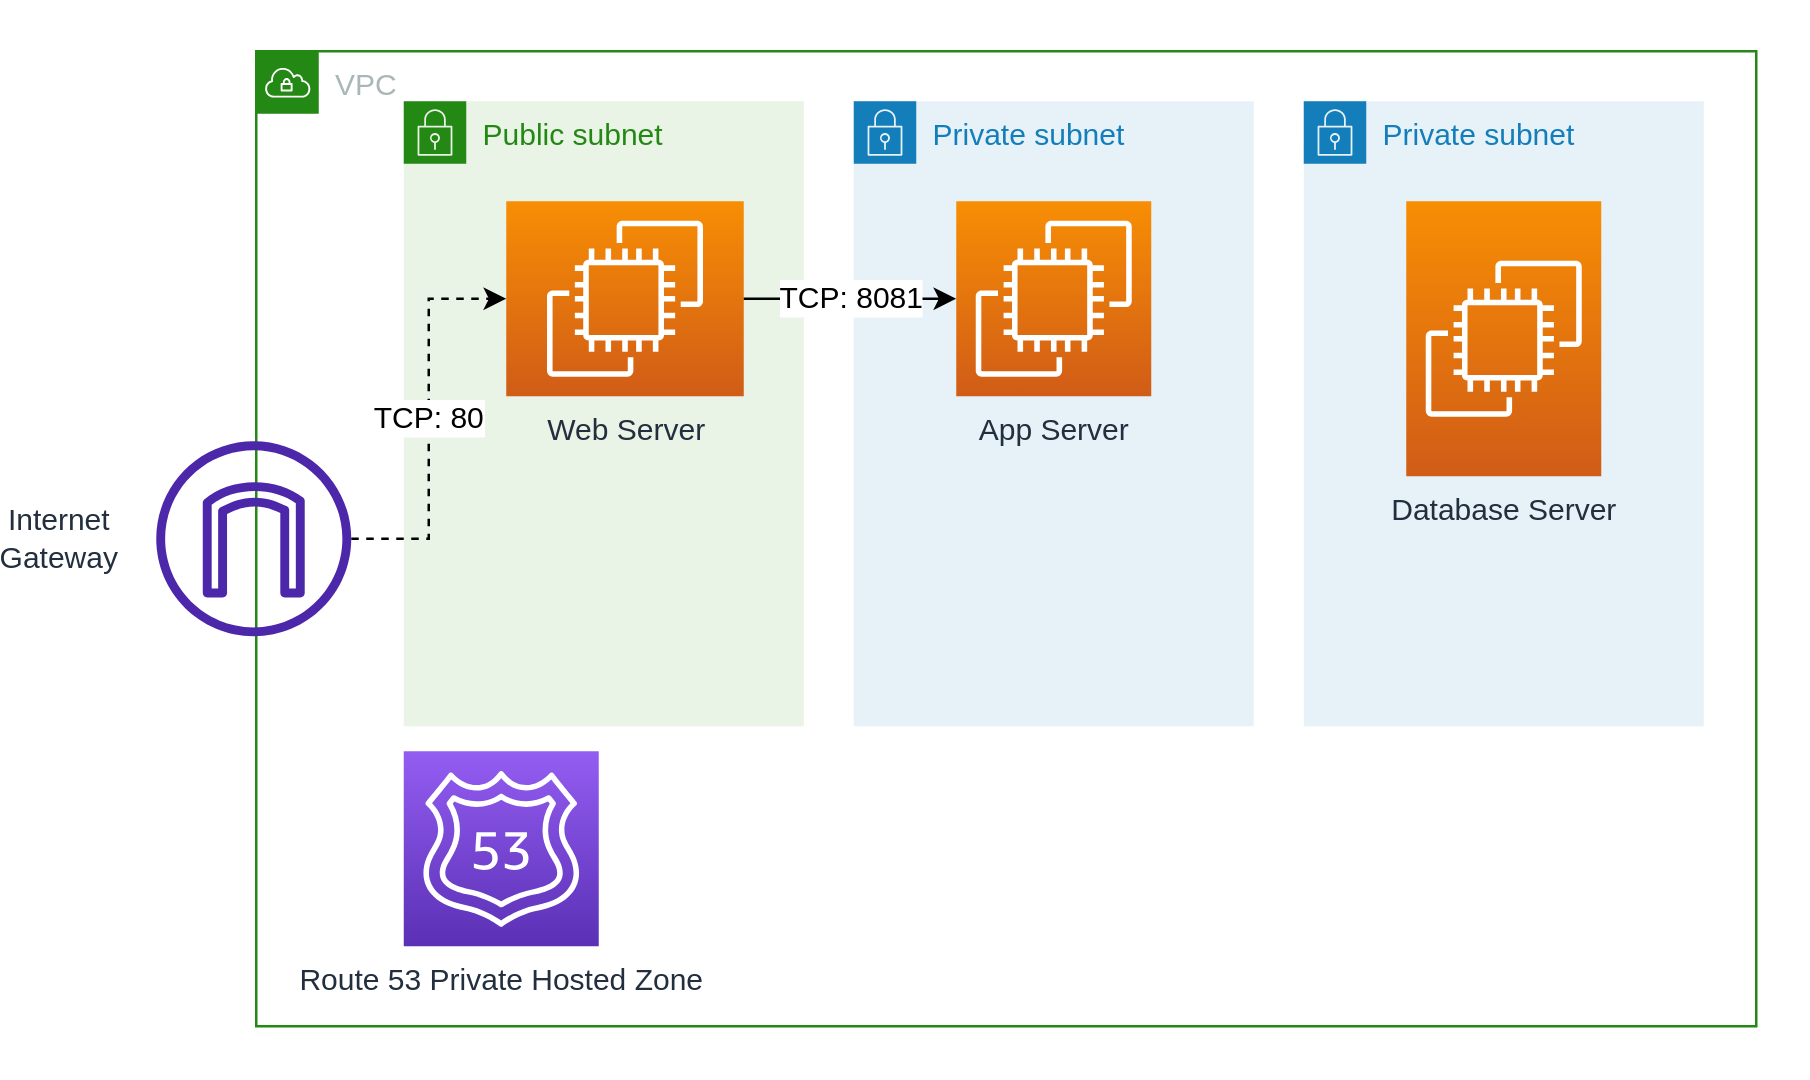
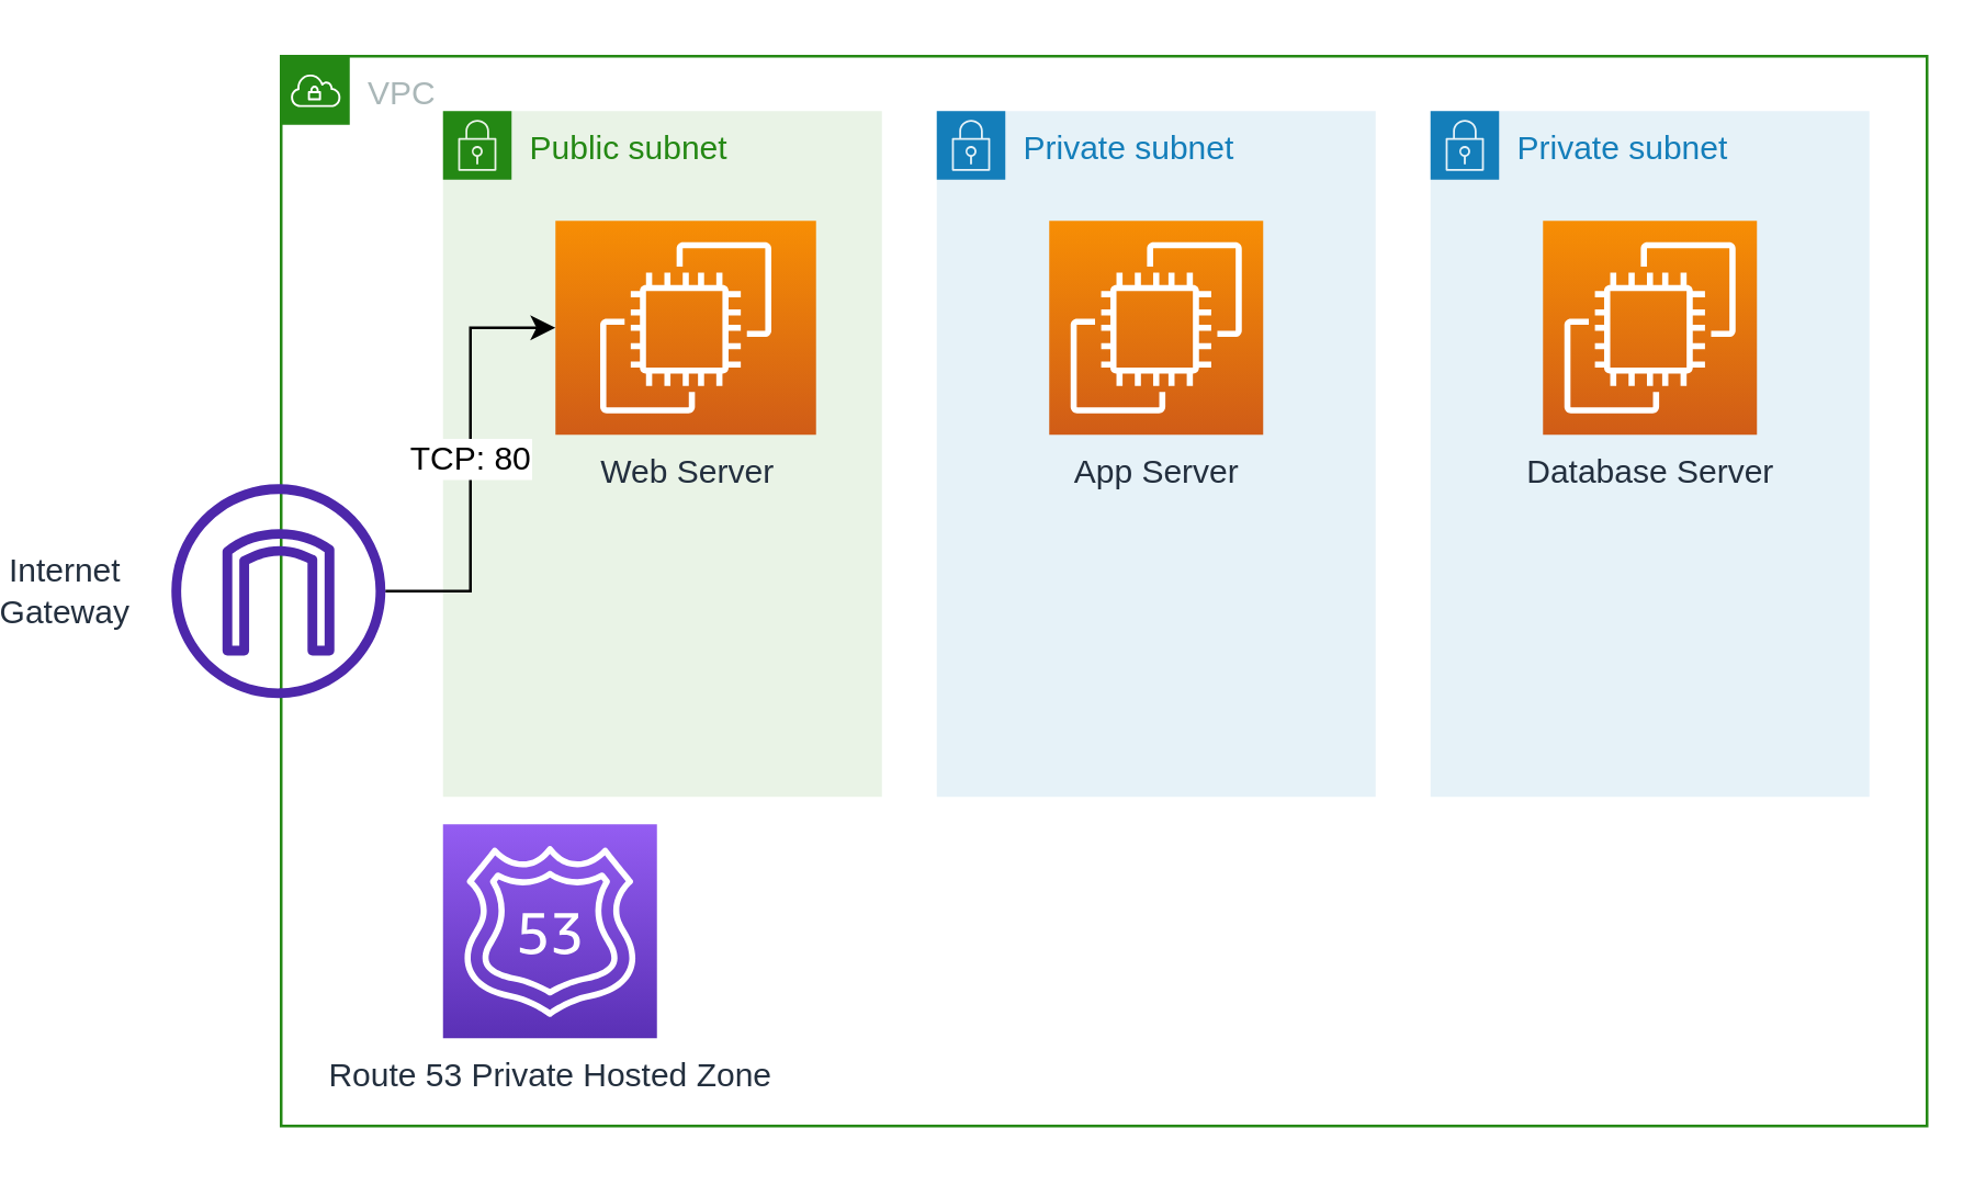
- <mxCell id="10" value="TCP: 8081" style="edgeStyle=orthogonalEdgeStyle;rounded=0;orthogonalLoop=1;jettySize=auto;html=1;fontSize=12;" edge="1" parent="2" source="8" target="4"><mxGeometry relative="1" as="geometry" /></mxCell>
- <mxCell id="6" value="Database Server" style="sketch=0;points=[[0,0,0],[0.25,0,0],[0.5,0,0],[0.75,0,0],[1,0,0],[0,1,0],[0.25,1,0],[0.5,1,0],[0.75,1,0],[1,1,0],[0,0.25,0],[0,0.5,0],[0,0.75,0],[1,0.25,0],[1,0.5,0],[1,0.75,0]];outlineConnect=0;fontColor=#232F3E;gradientColor=#F78E04;gradientDirection=north;fillColor=#D05C17;strokeColor=#ffffff;dashed=0;verticalLabelPosition=bottom;verticalAlign=top;align=center;html=1;fontSize=12;fontStyle=0;aspect=fixed;shape=mxgraph.aws4.resourceIcon;resIcon=mxgraph.aws4.ec2;" parent="5" vertex="1"><mxGeometry x="41" y="40" width="78" height="110" as="geometry" /></mxCell>
+ <mxCell id="6" value="Database Server" style="sketch=0;points=[[0,0,0],[0.25,0,0],[0.5,0,0],[0.75,0,0],[1,0,0],[0,1,0],[0.25,1,0],[0.5,1,0],[0.75,1,0],[1,1,0],[0,0.25,0],[0,0.5,0],[0,0.75,0],[1,0.25,0],[1,0.5,0],[1,0.75,0]];outlineConnect=0;fontColor=#232F3E;gradientColor=#F78E04;gradientDirection=north;fillColor=#D05C17;strokeColor=#ffffff;dashed=0;verticalLabelPosition=bottom;verticalAlign=top;align=center;html=1;fontSize=12;fontStyle=0;aspect=fixed;shape=mxgraph.aws4.resourceIcon;resIcon=mxgraph.aws4.ec2;" parent="5" vertex="1"><mxGeometry x="41" y="40" width="78" height="78" as="geometry" /></mxCell>
- <mxCell id="11" value="TCP: 80" style="edgeStyle=orthogonalEdgeStyle;rounded=0;orthogonalLoop=1;jettySize=auto;html=1;entryX=0;entryY=0.5;entryDx=0;entryDy=0;entryPerimeter=0;fontSize=12;dashed=1;" edge="1" parent="1" source="12" target="8"><mxGeometry relative="1" as="geometry" /></mxCell>
+ <mxCell id="11" value="TCP: 80" style="edgeStyle=orthogonalEdgeStyle;rounded=0;orthogonalLoop=1;jettySize=auto;html=1;entryX=0;entryY=0.5;entryDx=0;entryDy=0;entryPerimeter=0;fontSize=12;" edge="1" parent="1" source="12" target="8"><mxGeometry relative="1" as="geometry" /></mxCell>
